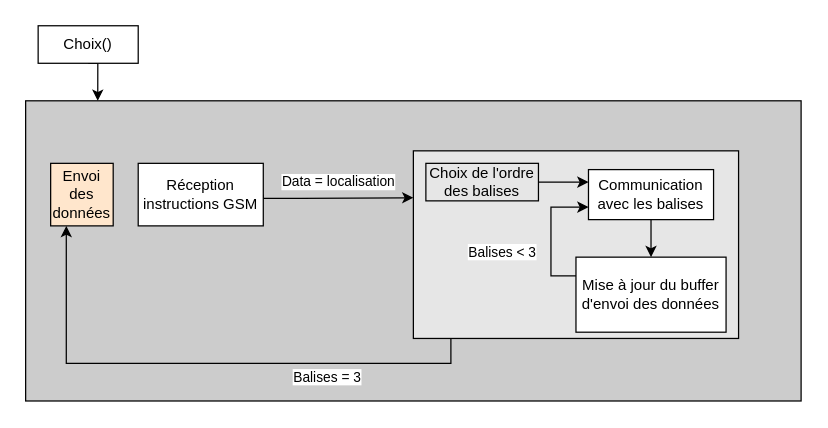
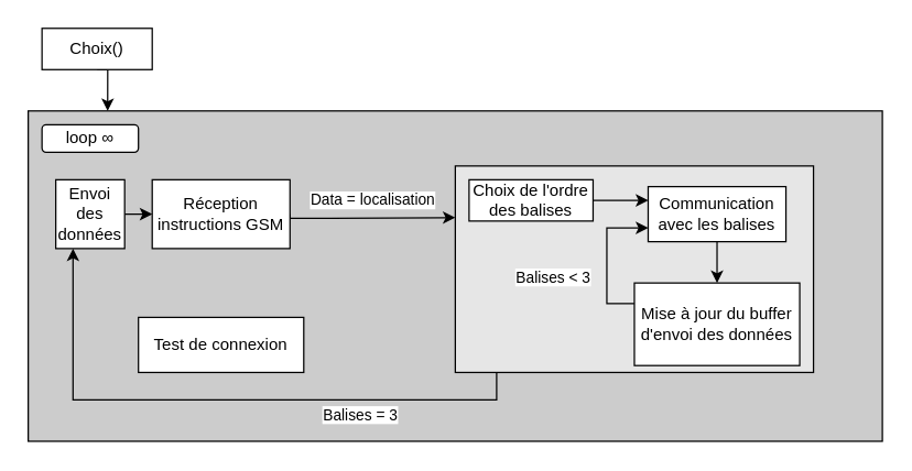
+ <mxCell id="5" value="loop ∞" style="rounded=1;whiteSpace=wrap;html=1;" vertex="1" parent="1"><mxGeometry x="30" y="90" width="70" height="20" as="geometry" /></mxCell>
- <mxCell id="22" value="Choix de l'ordre des balises" style="rounded=0;whiteSpace=wrap;html=1;fillColor=#e6e6e6;" vertex="1" parent="1"><mxGeometry x="340" y="130" width="90" height="30" as="geometry" /></mxCell>
+ <mxCell id="22" value="Choix de l'ordre des balises" style="rounded=0;whiteSpace=wrap;html=1;" vertex="1" parent="1"><mxGeometry x="340" y="130" width="90" height="30" as="geometry" /></mxCell>
- <mxCell id="7" value="Envoi des données" style="rounded=0;whiteSpace=wrap;html=1;fillColor=#ffe6cc;" vertex="1" parent="1"><mxGeometry x="40" y="130" width="50" height="50" as="geometry" /></mxCell>
+ <mxCell id="7" value="Envoi des données" style="rounded=0;whiteSpace=wrap;html=1;" vertex="1" parent="1"><mxGeometry x="40" y="130" width="50" height="50" as="geometry" /></mxCell>
+ <mxCell id="6" style="edgeStyle=orthogonalEdgeStyle;rounded=0;orthogonalLoop=1;jettySize=auto;html=1;exitX=1;exitY=0.5;exitDx=0;exitDy=0;entryX=0;entryY=0.5;entryDx=0;entryDy=0;" edge="1" parent="1" source="7" target="10"><mxGeometry relative="1" as="geometry" /></mxCell>
+ <mxCell id="12" value="Test de connexion" style="rounded=0;whiteSpace=wrap;html=1;" vertex="1" parent="1"><mxGeometry x="100" y="230" width="120" height="40" as="geometry" /></mxCell>
